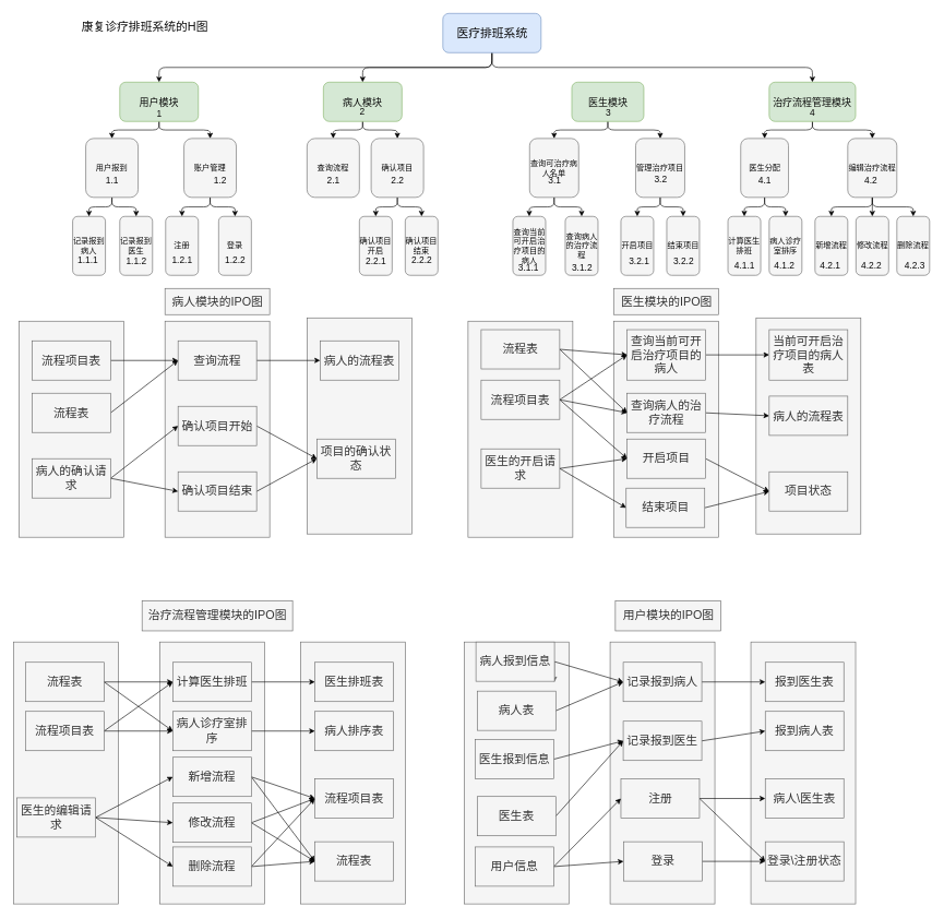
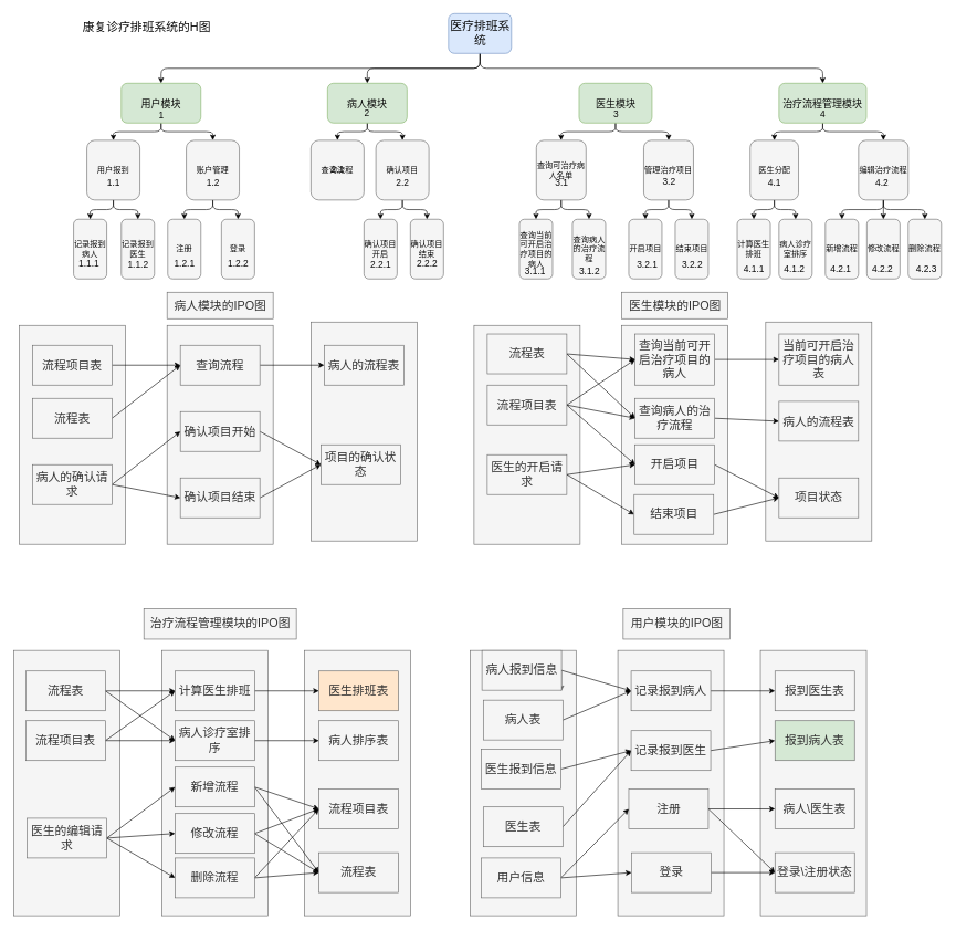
- <mxCell id="8" value="&lt;font style=&quot;font-size: 18px;&quot;&gt;医疗排班系统&lt;/font&gt;" style="rounded=1;whiteSpace=wrap;html=1;fillColor=#dae8fc;strokeColor=#6c8ebf;direction=south;fontColor=#0a0a0a;" parent="1" vertex="1"><mxGeometry x="675.5" width="150" height="60" as="geometry" y="20" /></mxCell>
+ <mxCell id="8" value="&lt;font style=&quot;font-size: 18px;&quot;&gt;医疗排班系统&lt;/font&gt;" style="rounded=1;whiteSpace=wrap;html=1;fillColor=#dae8fc;strokeColor=#6c8ebf;direction=south;fontColor=#0a0a0a;" parent="1" vertex="1"><mxGeometry x="675.5" y="20" width="95" height="60" as="geometry" /></mxCell>
- <mxCell id="135" value="&lt;font style=&quot;font-size: 14px;&quot;&gt;1.2&lt;/font&gt;" style="text;html=1;align=center;verticalAlign=middle;resizable=0;points=[];autosize=1;strokeColor=none;fillColor=none;fontSize=14;fontColor=#0a0a0a;" parent="1" vertex="1"><mxGeometry x="312" y="252" width="46" height="46" as="geometry" /></mxCell>
+ <mxCell id="135" value="&lt;font style=&quot;font-size: 14px;&quot;&gt;1.2&lt;/font&gt;" style="text;html=1;align=center;verticalAlign=middle;resizable=0;points=[];autosize=1;strokeColor=none;fillColor=none;fontSize=14;fontColor=#0a0a0a;" parent="1" vertex="1"><mxGeometry x="297" y="252" width="46" height="46" as="geometry" /></mxCell>
- <mxCell id="33" value="2.1" style="text;html=1;align=center;verticalAlign=middle;resizable=0;points=[];autosize=1;strokeColor=none;fillColor=none;fontSize=14;fontColor=#0a0a0a;" parent="1" vertex="1"><mxGeometry x="485" y="252" width="46" height="46" as="geometry" /></mxCell>
+ <mxCell id="33" value="2.1" style="text;html=1;align=center;verticalAlign=middle;resizable=0;points=[];autosize=1;strokeColor=none;fillColor=none;fontSize=14;fontColor=#0a0a0a;" parent="1" vertex="1"><mxGeometry x="485" y="232" width="46" height="46" as="geometry" /></mxCell>
- <mxCell id="109" value="医生排班表" style="whiteSpace=wrap;html=1;rounded=0;fontSize=18;fontColor=#333333;fillColor=#f5f5f5;strokeColor=#666666;" parent="1" vertex="1"><mxGeometry x="480" y="1011" width="120" height="60" as="geometry" /></mxCell>
+ <mxCell id="109" value="医生排班表" style="whiteSpace=wrap;html=1;rounded=0;fontSize=18;fontColor=#333333;fillColor=#ffe6cc;strokeColor=#666666;" parent="1" vertex="1"><mxGeometry x="480" y="1011" width="120" height="60" as="geometry" /></mxCell>
- <mxCell id="184" value="报到病人表" style="whiteSpace=wrap;html=1;rounded=0;fontSize=18;fontColor=#333333;fillColor=#f5f5f5;strokeColor=#666666;" vertex="1" parent="1"><mxGeometry x="1168" y="1086" width="120" height="60" as="geometry" /></mxCell>
+ <mxCell id="184" value="报到病人表" style="whiteSpace=wrap;html=1;rounded=0;fontSize=18;fontColor=#333333;fillColor=#d5e8d4;strokeColor=#666666;" vertex="1" parent="1"><mxGeometry x="1168" y="1086" width="120" height="60" as="geometry" /></mxCell>
- <mxCell id="103" value="医生的编辑请求" style="whiteSpace=wrap;html=1;rounded=0;fontSize=18;fontColor=#333333;fillColor=#f5f5f5;strokeColor=#666666;" parent="1" vertex="1"><mxGeometry x="25" y="1218" width="120" height="60" as="geometry" /></mxCell>
+ <mxCell id="103" value="医生的编辑请求" style="whiteSpace=wrap;html=1;rounded=0;fontSize=18;fontColor=#333333;fillColor=#f5f5f5;strokeColor=#666666;" parent="1" vertex="1"><mxGeometry x="40" y="1233" width="120" height="60" as="geometry" /></mxCell>
